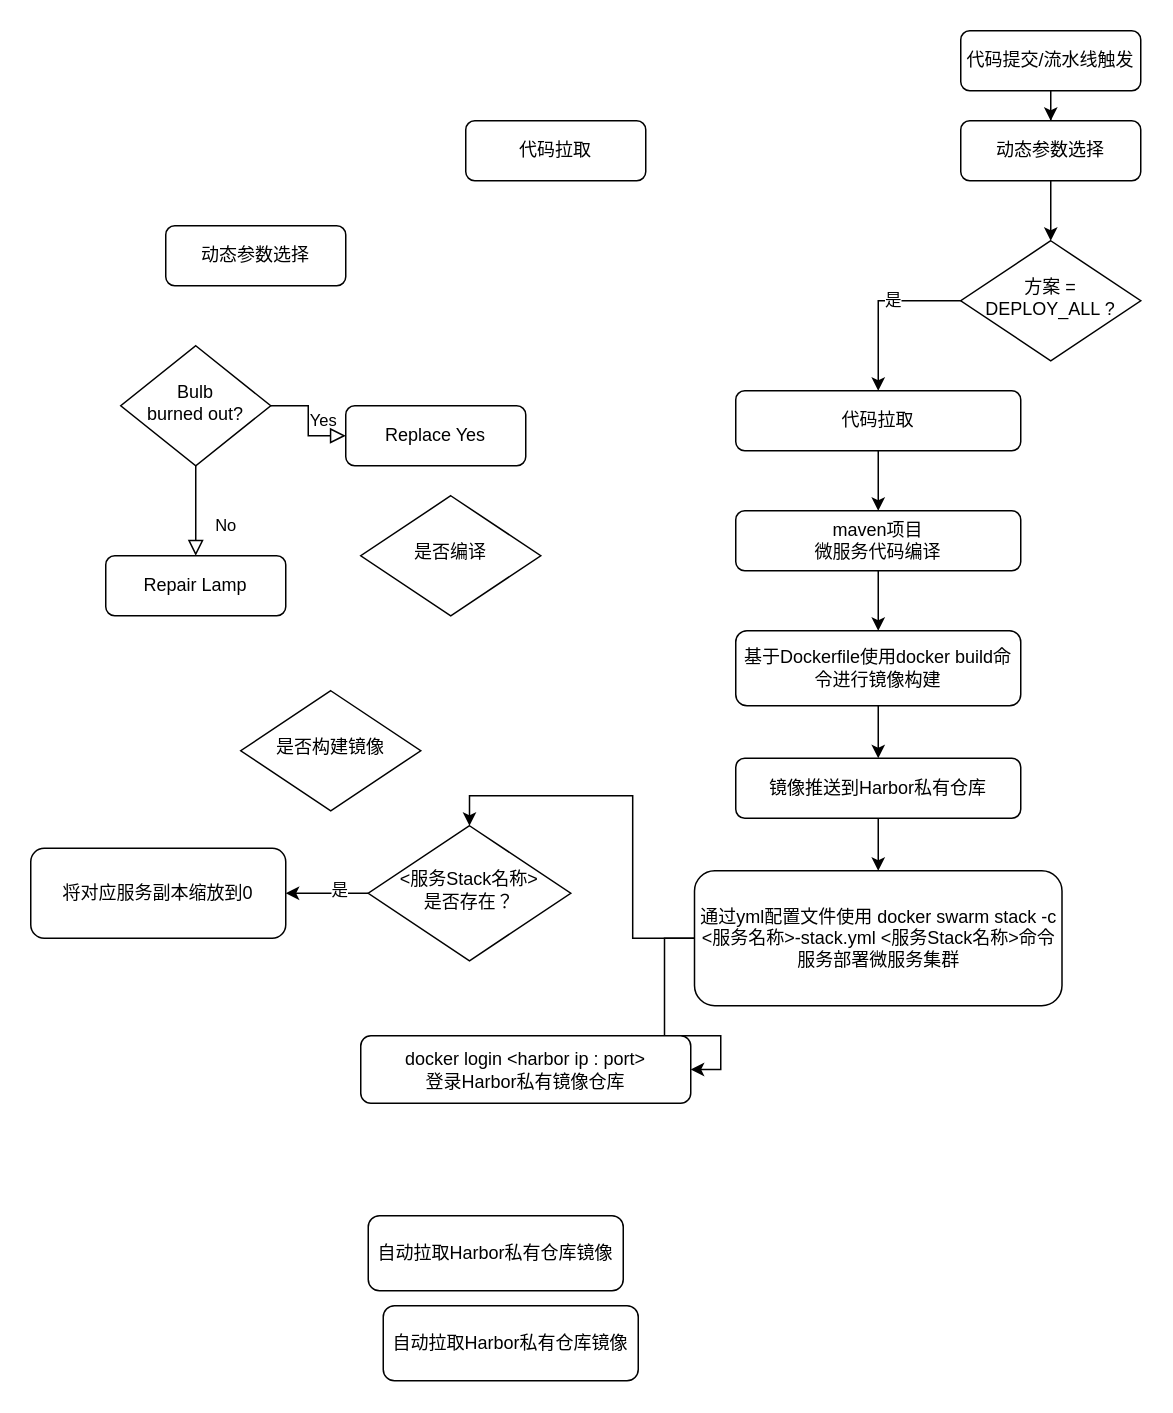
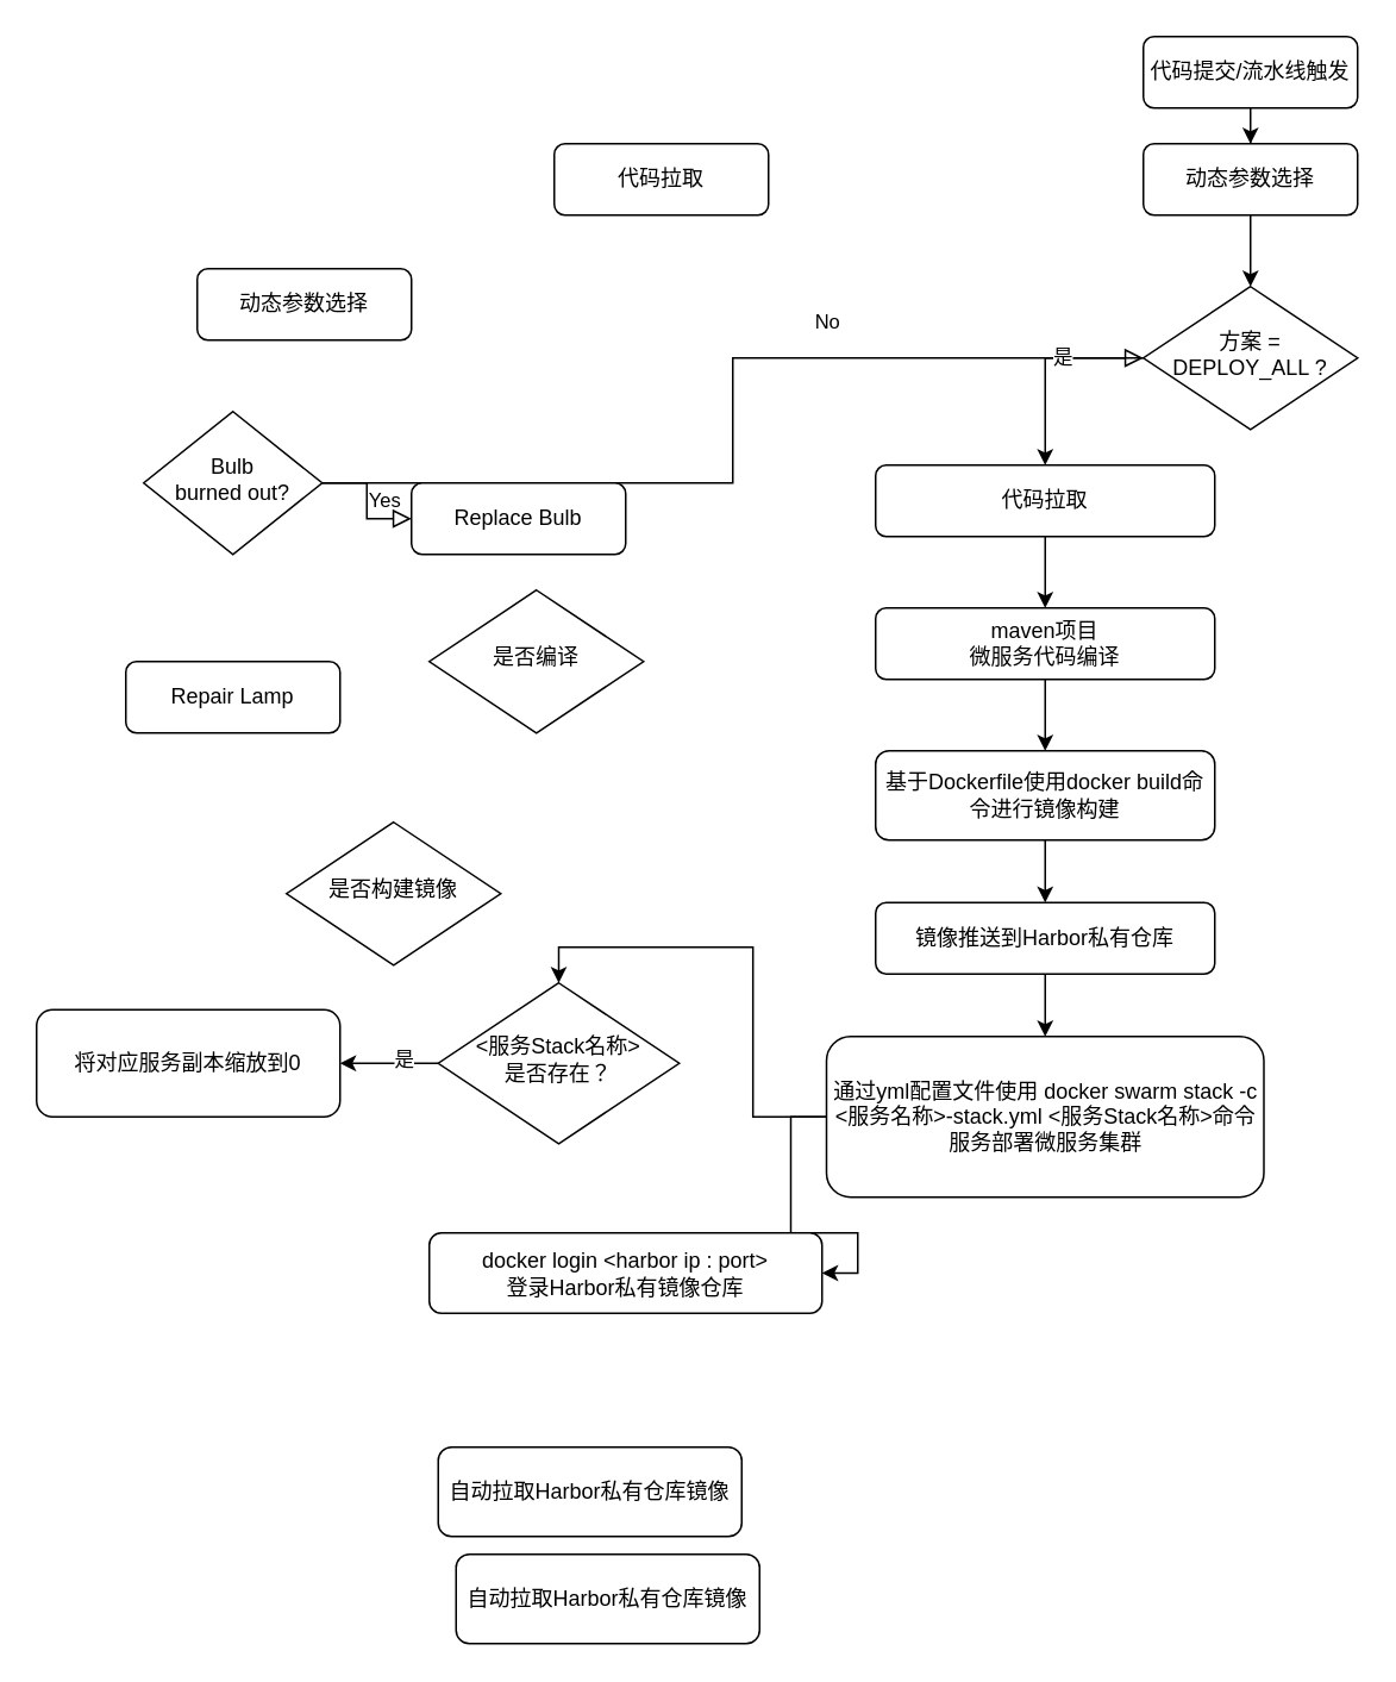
- <mxCell id="7" value="Replace Yes" style="rounded=1;whiteSpace=wrap;html=1;fontSize=12;glass=0;strokeWidth=1;shadow=0;" parent="1" vertex="1"><mxGeometry x="230" y="270" width="120" height="40" as="geometry" /></mxCell>
+ <mxCell id="7" value="Replace Bulb" style="rounded=1;whiteSpace=wrap;html=1;fontSize=12;glass=0;strokeWidth=1;shadow=0;" parent="1" vertex="1"><mxGeometry x="230" y="270" width="120" height="40" as="geometry" /></mxCell>
- <mxCell id="3" value="No" style="rounded=0;html=1;jettySize=auto;orthogonalLoop=1;fontSize=11;endArrow=block;endFill=0;endSize=8;strokeWidth=1;shadow=0;labelBackgroundColor=none;edgeStyle=orthogonalEdgeStyle;" parent="1" source="5" target="6" edge="1"><mxGeometry x="0.333" y="20" relative="1" as="geometry"><mxPoint as="offset" /></mxGeometry></mxCell>
+ <mxCell id="3" value="No" style="rounded=0;html=1;jettySize=auto;orthogonalLoop=1;fontSize=11;endArrow=block;endFill=0;endSize=8;strokeWidth=1;shadow=0;labelBackgroundColor=none;edgeStyle=orthogonalEdgeStyle;" parent="1" source="5" target="16" edge="1"><mxGeometry x="0.333" y="20" relative="1" as="geometry"><mxPoint as="offset" /></mxGeometry></mxCell>
